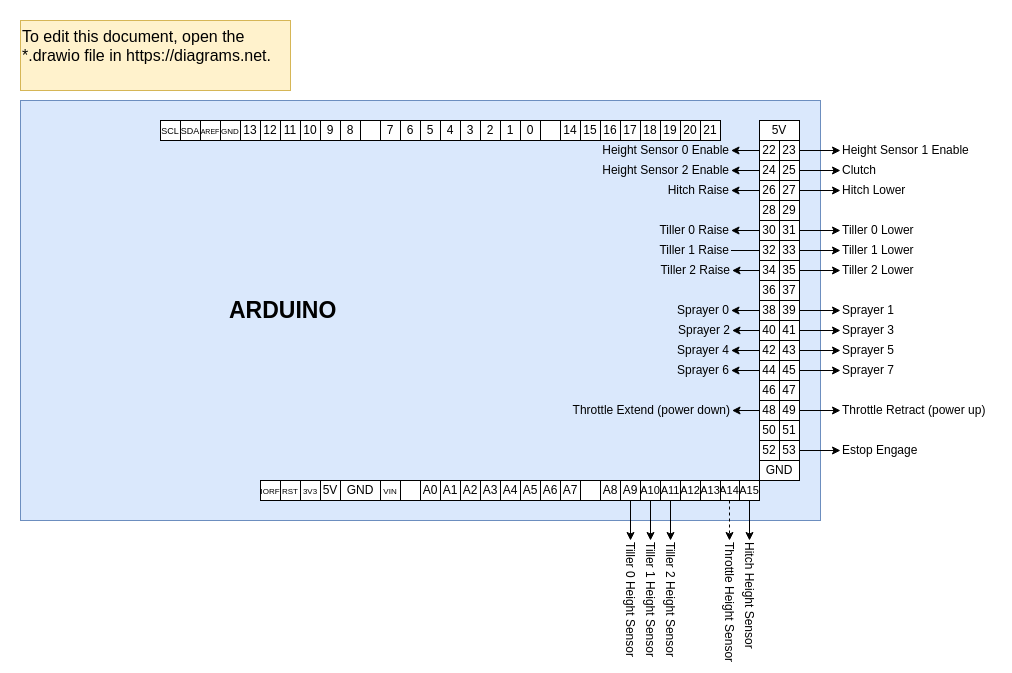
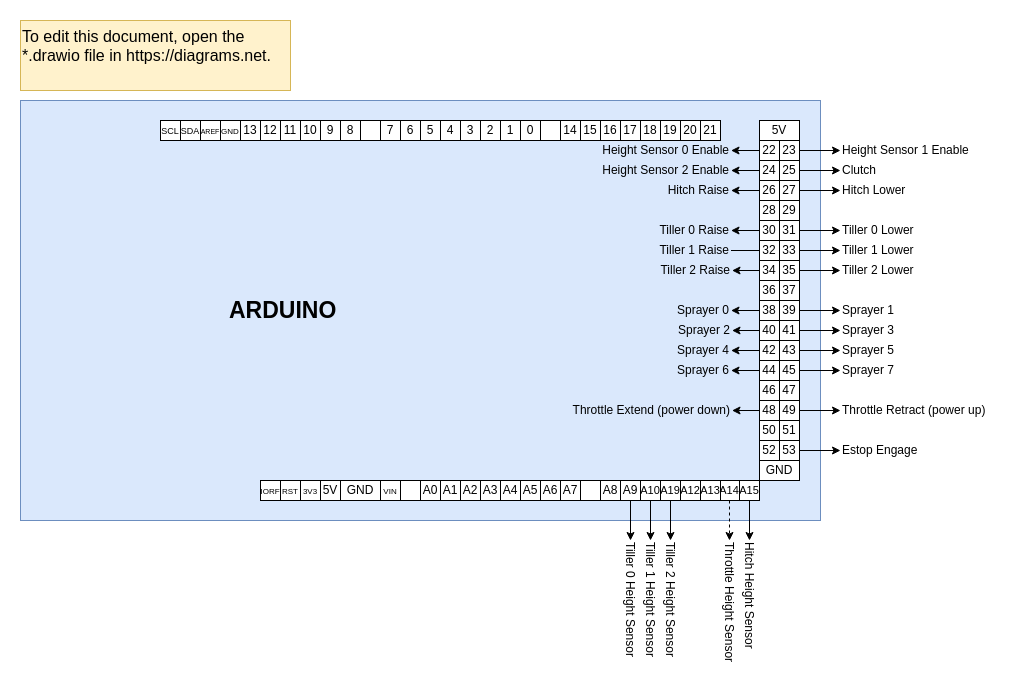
- <mxCell id="95" value="&lt;font style=&quot;font-size: 11px&quot;&gt;A11&lt;/font&gt;" style="whiteSpace=wrap;html=1;aspect=fixed;" parent="1" vertex="1"><mxGeometry x="660" y="480" width="20" height="20" as="geometry" /></mxCell>
+ <mxCell id="95" value="&lt;font style=&quot;font-size: 11px&quot;&gt;A19&lt;/font&gt;" style="whiteSpace=wrap;html=1;aspect=fixed;" parent="1" vertex="1"><mxGeometry x="660" y="480" width="20" height="20" as="geometry" /></mxCell>
